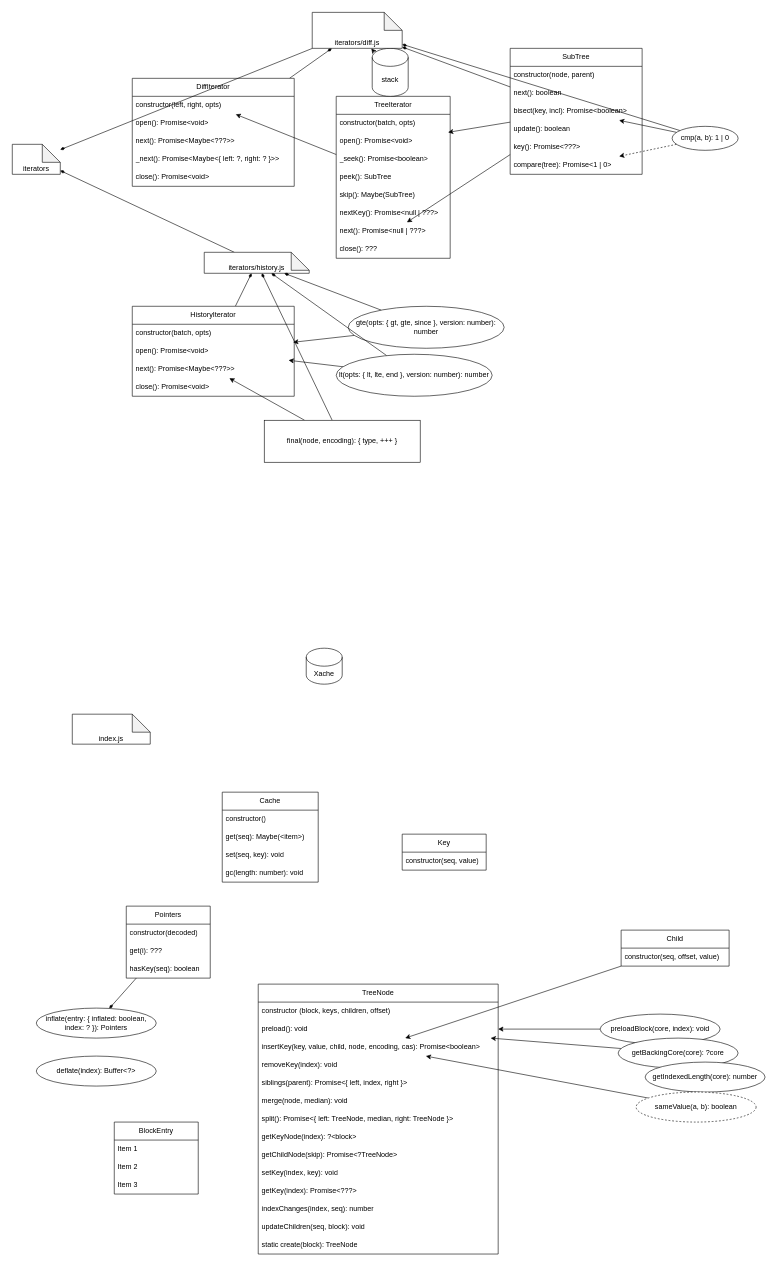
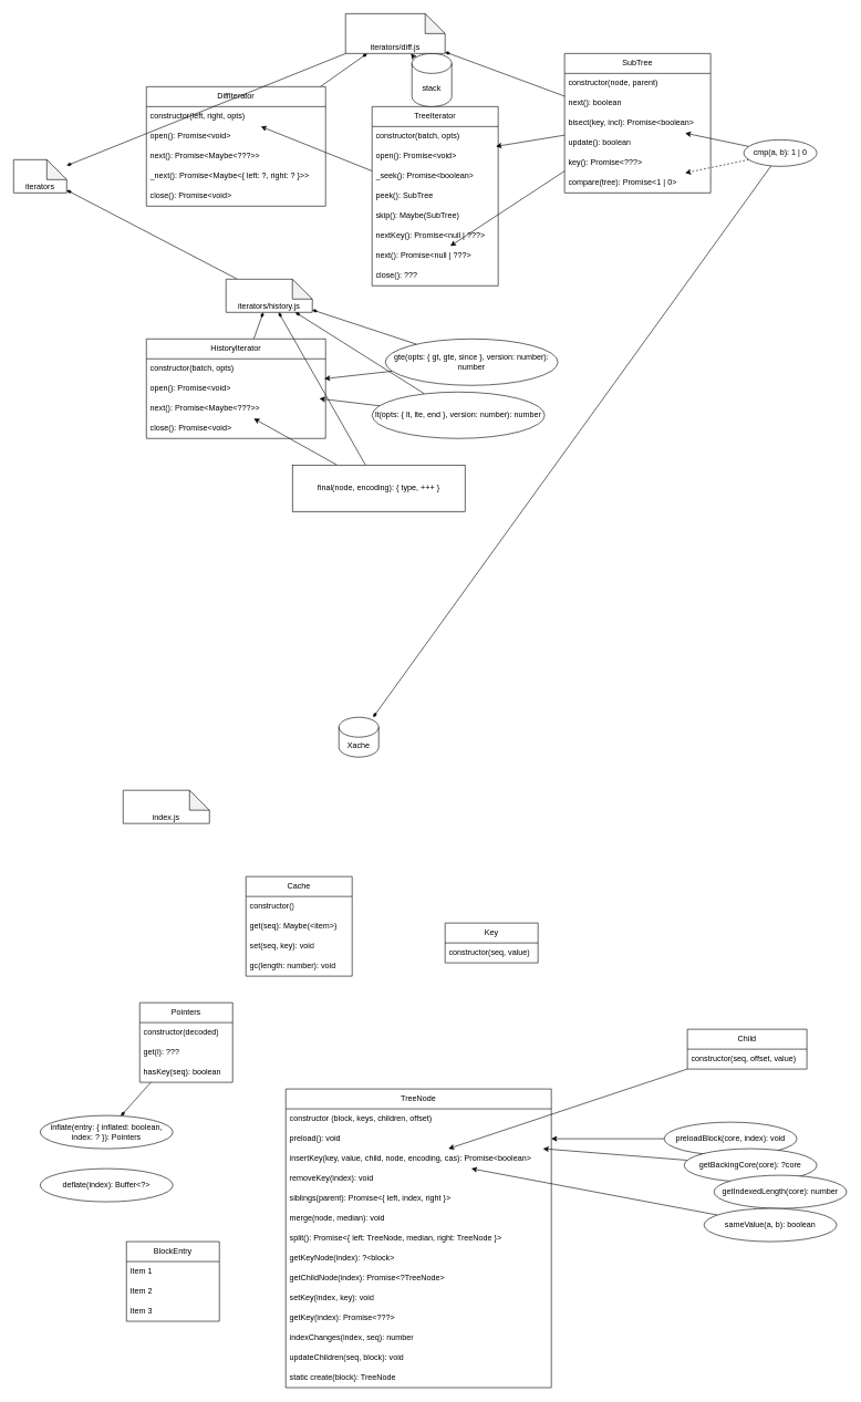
- <mxCell id="15" style="edgeStyle=none;rounded=0;orthogonalLoop=1;jettySize=auto;html=1;endArrow=diamondThin;endFill=1;" edge="1" parent="1" source="16" target="46"><mxGeometry relative="1" as="geometry" /></mxCell>
+ <mxCell id="15" style="edgeStyle=none;rounded=0;orthogonalLoop=1;jettySize=auto;html=1;endArrow=diamondThin;endFill=1;" edge="1" parent="1" source="16" target="66"><mxGeometry relative="1" as="geometry" /></mxCell>
- <mxCell id="48" value="iterators/history.js" style="shape=note;whiteSpace=wrap;html=1;backgroundOutline=1;darkOpacity=0.05;verticalAlign=bottom;" vertex="1" parent="1"><mxGeometry x="340" y="420" width="175" height="35" as="geometry" /></mxCell>
+ <mxCell id="48" value="iterators/history.js" style="shape=note;whiteSpace=wrap;html=1;backgroundOutline=1;darkOpacity=0.05;verticalAlign=bottom;" vertex="1" parent="1"><mxGeometry x="340" y="420" width="130" height="50" as="geometry" /></mxCell>
- <mxCell id="55" value="index.js" style="shape=note;whiteSpace=wrap;html=1;backgroundOutline=1;darkOpacity=0.05;verticalAlign=bottom;" vertex="1" parent="1"><mxGeometry x="120" y="1190" width="130" height="50" as="geometry" /></mxCell>
+ <mxCell id="55" value="index.js" style="shape=note;whiteSpace=wrap;html=1;backgroundOutline=1;darkOpacity=0.05;verticalAlign=bottom;" vertex="1" parent="1"><mxGeometry x="185" y="1190" width="130" height="50" as="geometry" /></mxCell>
- <mxCell id="95" value="sameValue(a, b): boolean" style="ellipse;whiteSpace=wrap;html=1;dashed=1;" vertex="1" parent="1"><mxGeometry x="1060" y="1820" width="200" height="50" as="geometry" /></mxCell>
+ <mxCell id="95" value="sameValue(a, b): boolean" style="ellipse;whiteSpace=wrap;html=1;" vertex="1" parent="1"><mxGeometry x="1060" y="1820" width="200" height="50" as="geometry" /></mxCell>
- <mxCell id="85" value="getChildNode(skip): Promise&amp;lt;?TreeNode&amp;gt;" style="text;strokeColor=none;fillColor=none;align=left;verticalAlign=middle;spacingLeft=4;spacingRight=4;overflow=hidden;points=[[0,0.5],[1,0.5]];portConstraint=eastwest;rotatable=0;whiteSpace=wrap;html=1;" vertex="1" parent="76"><mxGeometry y="270" width="400" height="30" as="geometry" /></mxCell>
+ <mxCell id="85" value="getChildNode(index): Promise&amp;lt;?TreeNode&amp;gt;" style="text;strokeColor=none;fillColor=none;align=left;verticalAlign=middle;spacingLeft=4;spacingRight=4;overflow=hidden;points=[[0,0.5],[1,0.5]];portConstraint=eastwest;rotatable=0;whiteSpace=wrap;html=1;" vertex="1" parent="76"><mxGeometry y="270" width="400" height="30" as="geometry" /></mxCell>
